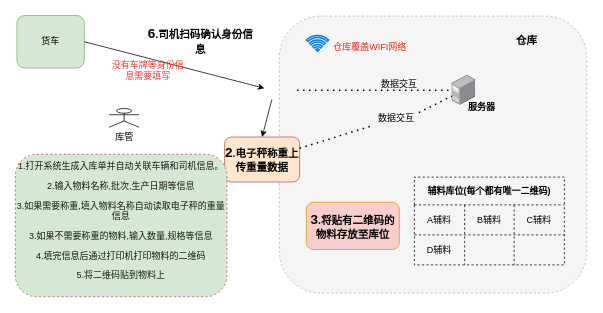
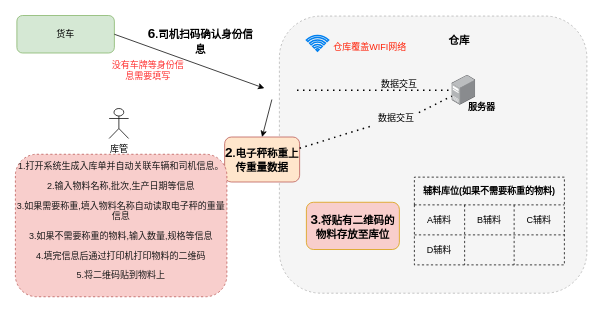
- <mxCell id="12" value="&lt;b&gt;&lt;font style=&quot;font-size: 14px&quot;&gt;仓库&lt;/font&gt;&lt;/b&gt;" style="text;html=1;align=center;verticalAlign=middle;whiteSpace=wrap;rounded=1;" vertex="1" parent="1"><mxGeometry x="672" y="37.5" width="60" height="30" as="geometry" /></mxCell>
+ <mxCell id="12" value="&lt;b&gt;&lt;font style=&quot;font-size: 14px&quot;&gt;仓库&lt;/font&gt;&lt;/b&gt;" style="text;html=1;align=center;verticalAlign=middle;whiteSpace=wrap;rounded=1;" vertex="1" parent="1"><mxGeometry x="582" y="37.5" width="60" height="30" as="geometry" /></mxCell>
- <mxCell id="17" value="货车" style="rounded=1;whiteSpace=wrap;html=1;fontSize=12;fillColor=#d5e8d4;strokeColor=#82b366;" vertex="1" parent="1"><mxGeometry x="22" y="20" width="90" height="70" as="geometry" /></mxCell>
+ <mxCell id="17" value="货车" style="rounded=1;whiteSpace=wrap;html=1;fontSize=12;fillColor=#d5e8d4;strokeColor=#82b366;" vertex="1" parent="1"><mxGeometry x="22" y="20" width="130" height="50" as="geometry" /></mxCell>
- <mxCell id="27" value="库管" style="shape=umlActor;verticalLabelPosition=bottom;verticalAlign=top;html=1;outlineConnect=0;rounded=0;fontSize=12;fontColor=#000000;fillColor=none;" vertex="1" parent="1"><mxGeometry x="145" y="144" width="40" height="25" as="geometry" /></mxCell>
+ <mxCell id="27" value="库管" style="shape=umlActor;verticalLabelPosition=bottom;verticalAlign=top;html=1;outlineConnect=0;rounded=0;fontSize=12;fontColor=#000000;fillColor=none;" vertex="1" parent="1"><mxGeometry x="145" y="144" width="26" height="40" as="geometry" /></mxCell>
- <mxCell id="3" value="辅料库位(每个都有唯一二维码)" style="shape=table;startSize=37;container=1;collapsible=0;childLayout=tableLayout;fontStyle=1;align=center;rounded=0;fontSize=12;fontColor=#000000;fillColor=none;dashed=1;" vertex="1" parent="1"><mxGeometry x="552" y="235.5" width="200" height="117" as="geometry" /></mxCell>
+ <mxCell id="3" value="辅料库位(如果不需要称重的物料)" style="shape=table;startSize=37;container=1;collapsible=0;childLayout=tableLayout;fontStyle=1;align=center;rounded=0;fontSize=12;fontColor=#000000;fillColor=none;dashed=1;" vertex="1" parent="1"><mxGeometry x="552" y="235.5" width="200" height="117" as="geometry" /></mxCell>
- <mxCell id="35" value="&lt;p&gt;&lt;font color=&quot;#1a1a1a&quot;&gt;&lt;br class=&quot;Apple-interchange-newline&quot;&gt;1.打开系统生成入库单并自动关联车辆和司机信息。&lt;/font&gt;&lt;/p&gt;&lt;p&gt;&lt;font color=&quot;#1a1a1a&quot;&gt;2.输入物料名称,批次,生产日期等信息&lt;/font&gt;&lt;/p&gt;&lt;p&gt;&lt;font color=&quot;#1a1a1a&quot;&gt;3.如果需要称重,填入物料名称自动读取电子秤的重量信息&lt;/font&gt;&lt;/p&gt;&lt;p&gt;&lt;font color=&quot;#1a1a1a&quot;&gt;3.如果不需要称重的物料,输入数量,规格等信息&lt;/font&gt;&lt;/p&gt;&lt;p&gt;&lt;font color=&quot;#1a1a1a&quot;&gt;4.填完信息后通过打印机打印物料的二维码&lt;/font&gt;&lt;/p&gt;&lt;p&gt;&lt;font color=&quot;#1a1a1a&quot;&gt;5.将二维码贴到物料上&lt;/font&gt;&lt;/p&gt;&lt;p&gt;&lt;br style=&quot;color: rgb(0 , 0 , 0) ; text-align: left&quot;&gt;&lt;/p&gt;" style="rounded=1;whiteSpace=wrap;html=1;dashed=1;fontSize=12;strokeColor=#b85450;fillColor=#d5e8d4;" vertex="1" parent="1"><mxGeometry x="20" y="205" width="282" height="190" as="geometry" /></mxCell>
+ <mxCell id="35" value="&lt;p&gt;&lt;font color=&quot;#1a1a1a&quot;&gt;&lt;br class=&quot;Apple-interchange-newline&quot;&gt;1.打开系统生成入库单并自动关联车辆和司机信息。&lt;/font&gt;&lt;/p&gt;&lt;p&gt;&lt;font color=&quot;#1a1a1a&quot;&gt;2.输入物料名称,批次,生产日期等信息&lt;/font&gt;&lt;/p&gt;&lt;p&gt;&lt;font color=&quot;#1a1a1a&quot;&gt;3.如果需要称重,填入物料名称自动读取电子秤的重量信息&lt;/font&gt;&lt;/p&gt;&lt;p&gt;&lt;font color=&quot;#1a1a1a&quot;&gt;3.如果不需要称重的物料,输入数量,规格等信息&lt;/font&gt;&lt;/p&gt;&lt;p&gt;&lt;font color=&quot;#1a1a1a&quot;&gt;4.填完信息后通过打印机打印物料的二维码&lt;/font&gt;&lt;/p&gt;&lt;p&gt;&lt;font color=&quot;#1a1a1a&quot;&gt;5.将二维码贴到物料上&lt;/font&gt;&lt;/p&gt;&lt;p&gt;&lt;br style=&quot;color: rgb(0 , 0 , 0) ; text-align: left&quot;&gt;&lt;/p&gt;" style="rounded=1;whiteSpace=wrap;html=1;dashed=1;fontSize=12;strokeColor=#b85450;fillColor=#f8cecc;" vertex="1" parent="1"><mxGeometry x="20" y="205" width="282" height="190" as="geometry" /></mxCell>
